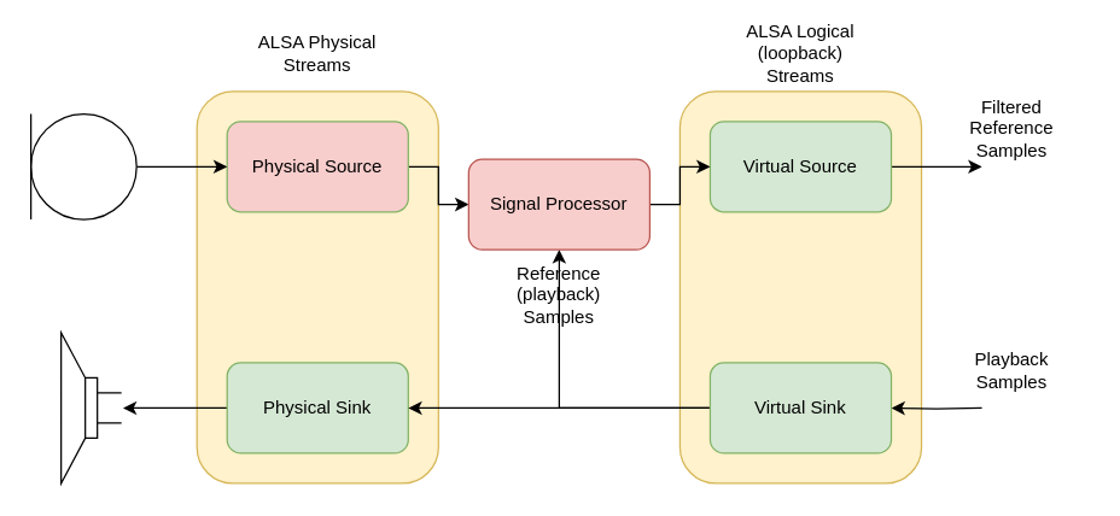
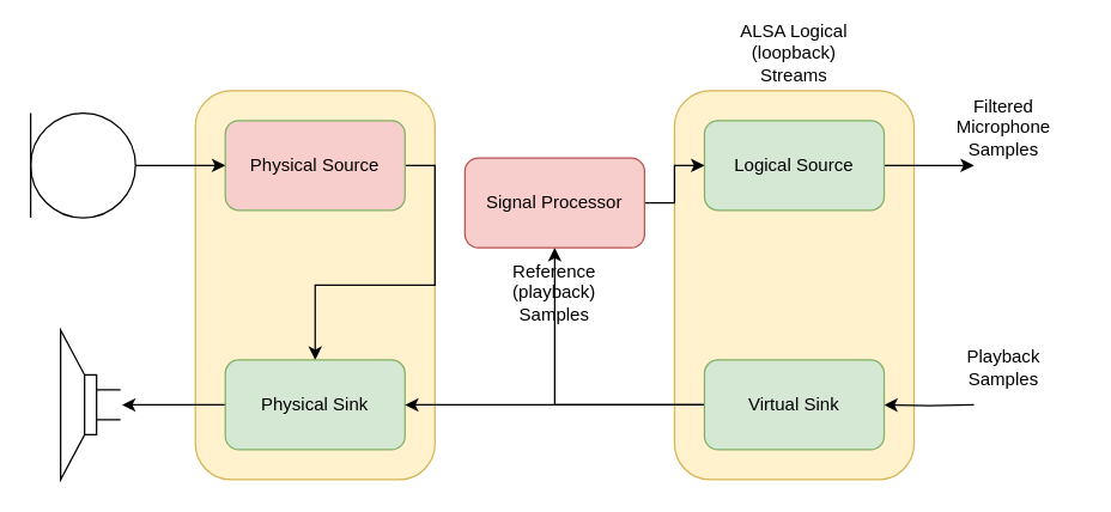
- <mxCell id="19" value="ALSA Physical Streams" style="text;html=1;strokeColor=none;fillColor=none;align=center;verticalAlign=middle;whiteSpace=wrap;rounded=0;" vertex="1" parent="1"><mxGeometry x="160" y="20" width="100" height="30" as="geometry" /></mxCell>
- <mxCell id="21" value="Filtered Reference Samples" style="text;html=1;strokeColor=none;fillColor=none;align=center;verticalAlign=middle;whiteSpace=wrap;rounded=0;" vertex="1" parent="1"><mxGeometry x="620" y="70" width="100" height="30" as="geometry" /></mxCell>
+ <mxCell id="21" value="Filtered Microphone Samples" style="text;html=1;strokeColor=none;fillColor=none;align=center;verticalAlign=middle;whiteSpace=wrap;rounded=0;" vertex="1" parent="1"><mxGeometry x="620" y="70" width="100" height="30" as="geometry" /></mxCell>
- <mxCell id="9" value="Virtual Source" style="rounded=1;whiteSpace=wrap;html=1;fillColor=#d5e8d4;strokeColor=#82b366;" vertex="1" parent="1"><mxGeometry x="470" y="80" width="120" height="60" as="geometry" /></mxCell>
+ <mxCell id="9" value="Logical Source" style="rounded=1;whiteSpace=wrap;html=1;fillColor=#d5e8d4;strokeColor=#82b366;" vertex="1" parent="1"><mxGeometry x="470" y="80" width="120" height="60" as="geometry" /></mxCell>
- <mxCell id="4" style="edgeStyle=orthogonalEdgeStyle;rounded=0;orthogonalLoop=1;jettySize=auto;html=1;exitX=1;exitY=0.5;exitDx=0;exitDy=0;entryX=0;entryY=0.5;entryDx=0;entryDy=0;" edge="1" parent="1" source="5" target="18"><mxGeometry relative="1" as="geometry" /></mxCell>
+ <mxCell id="4" style="edgeStyle=orthogonalEdgeStyle;rounded=0;orthogonalLoop=1;jettySize=auto;html=1;exitX=1;exitY=0.5;exitDx=0;exitDy=0;" edge="1" parent="1" source="5" target="7"><mxGeometry relative="1" as="geometry" /></mxCell>
